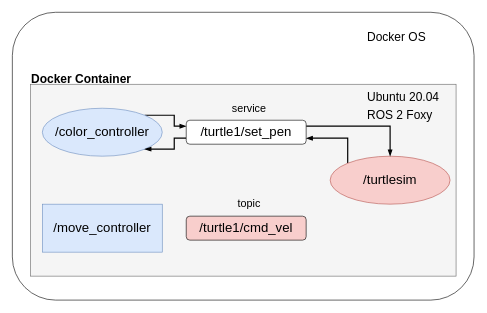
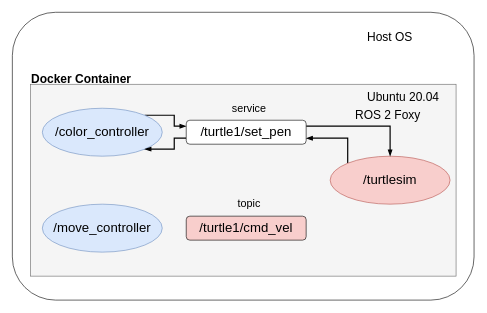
- <mxCell id="15" value="Docker OS" style="text;html=1;strokeColor=none;fillColor=none;align=left;verticalAlign=middle;whiteSpace=wrap;rounded=0;fontSize=20;" vertex="1" parent="1"><mxGeometry x="610" y="50" width="140" height="20" as="geometry" /></mxCell>
+ <mxCell id="15" value="Host OS" style="text;html=1;strokeColor=none;fillColor=none;align=left;verticalAlign=middle;whiteSpace=wrap;rounded=0;fontSize=20;" vertex="1" parent="1"><mxGeometry x="610" y="50" width="140" height="20" as="geometry" /></mxCell>
- <mxCell id="17" value="ROS 2 Foxy" style="text;html=1;strokeColor=none;fillColor=none;align=left;verticalAlign=middle;whiteSpace=wrap;rounded=0;fontSize=20;" vertex="1" parent="1"><mxGeometry x="610" y="180" width="140" height="20" as="geometry" /></mxCell>
+ <mxCell id="17" value="ROS 2 Foxy" style="text;html=1;strokeColor=none;fillColor=none;align=left;verticalAlign=middle;whiteSpace=wrap;rounded=0;fontSize=20;" vertex="1" parent="1"><mxGeometry x="590" y="180" width="140" height="20" as="geometry" /></mxCell>
- <mxCell id="6" value="&lt;font style=&quot;font-size: 22px&quot;&gt;/move_controller&lt;/font&gt;" style="whiteSpace=wrap;html=1;fillColor=#dae8fc;strokeColor=#6c8ebf;rounded=0;" vertex="1" parent="1"><mxGeometry x="70" y="340" width="200" height="80" as="geometry" /></mxCell>
+ <mxCell id="6" value="&lt;font style=&quot;font-size: 22px&quot;&gt;/move_controller&lt;/font&gt;" style="ellipse;whiteSpace=wrap;html=1;fillColor=#dae8fc;strokeColor=#6c8ebf;" vertex="1" parent="1"><mxGeometry x="70" y="340" width="200" height="80" as="geometry" /></mxCell>
